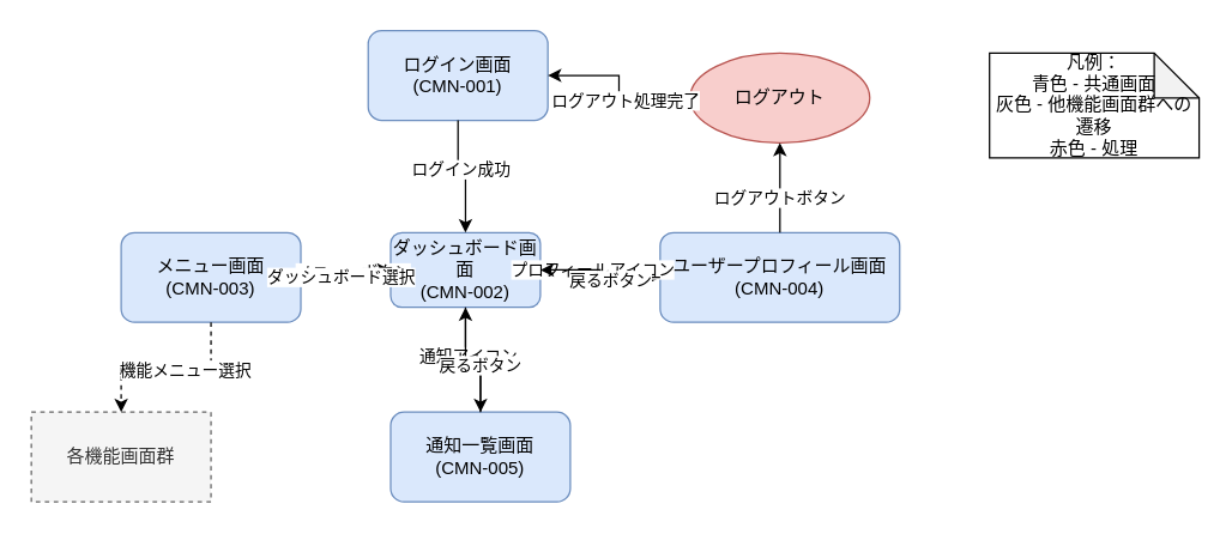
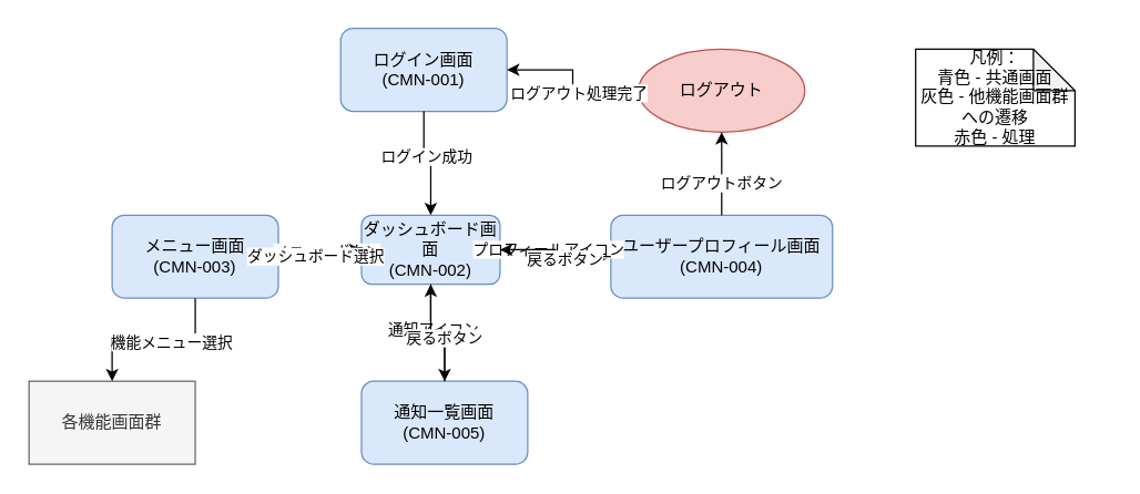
- <mxCell id="29" value="凡例：&#10;青色 - 共通画面&#10;灰色 - 他機能画面群への遷移&#10;赤色 - 処理" style="shape=note;whiteSpace=wrap;html=1;backgroundOutline=1;darkOpacity=0.05;" vertex="1" parent="1"><mxGeometry x="660" y="35" width="140" height="70" as="geometry" /></mxCell>
+ <mxCell id="29" value="凡例：&#10;青色 - 共通画面&#10;灰色 - 他機能画面群への遷移&#10;赤色 - 処理" style="shape=note;whiteSpace=wrap;html=1;backgroundOutline=1;darkOpacity=0.05;" vertex="1" parent="1"><mxGeometry x="660" y="35" width="115" height="70" as="geometry" /></mxCell>
- <mxCell id="22" style="edgeStyle=orthogonalEdgeStyle;rounded=0;orthogonalLoop=1;jettySize=auto;html=1;exitX=0.5;exitY=1;exitDx=0;exitDy=0;entryX=0.5;entryY=0;entryDx=0;entryDy=0;dashed=1;" edge="1" parent="1" source="4" target="21"><mxGeometry relative="1" as="geometry" /></mxCell>
+ <mxCell id="22" style="edgeStyle=orthogonalEdgeStyle;rounded=0;orthogonalLoop=1;jettySize=auto;html=1;exitX=0.5;exitY=1;exitDx=0;exitDy=0;entryX=0.5;entryY=0;entryDx=0;entryDy=0;" edge="1" parent="1" source="4" target="21"><mxGeometry relative="1" as="geometry" /></mxCell>
- <mxCell id="21" value="各機能画面群" style="rounded=0;whiteSpace=wrap;html=1;fillColor=#f5f5f5;strokeColor=#666666;fontColor=#333333;dashed=1;" vertex="1" parent="1"><mxGeometry x="20" y="275" width="120" height="60" as="geometry" /></mxCell>
+ <mxCell id="21" value="各機能画面群" style="rounded=0;whiteSpace=wrap;html=1;fillColor=#f5f5f5;strokeColor=#666666;fontColor=#333333;" vertex="1" parent="1"><mxGeometry x="20" y="275" width="120" height="60" as="geometry" /></mxCell>
